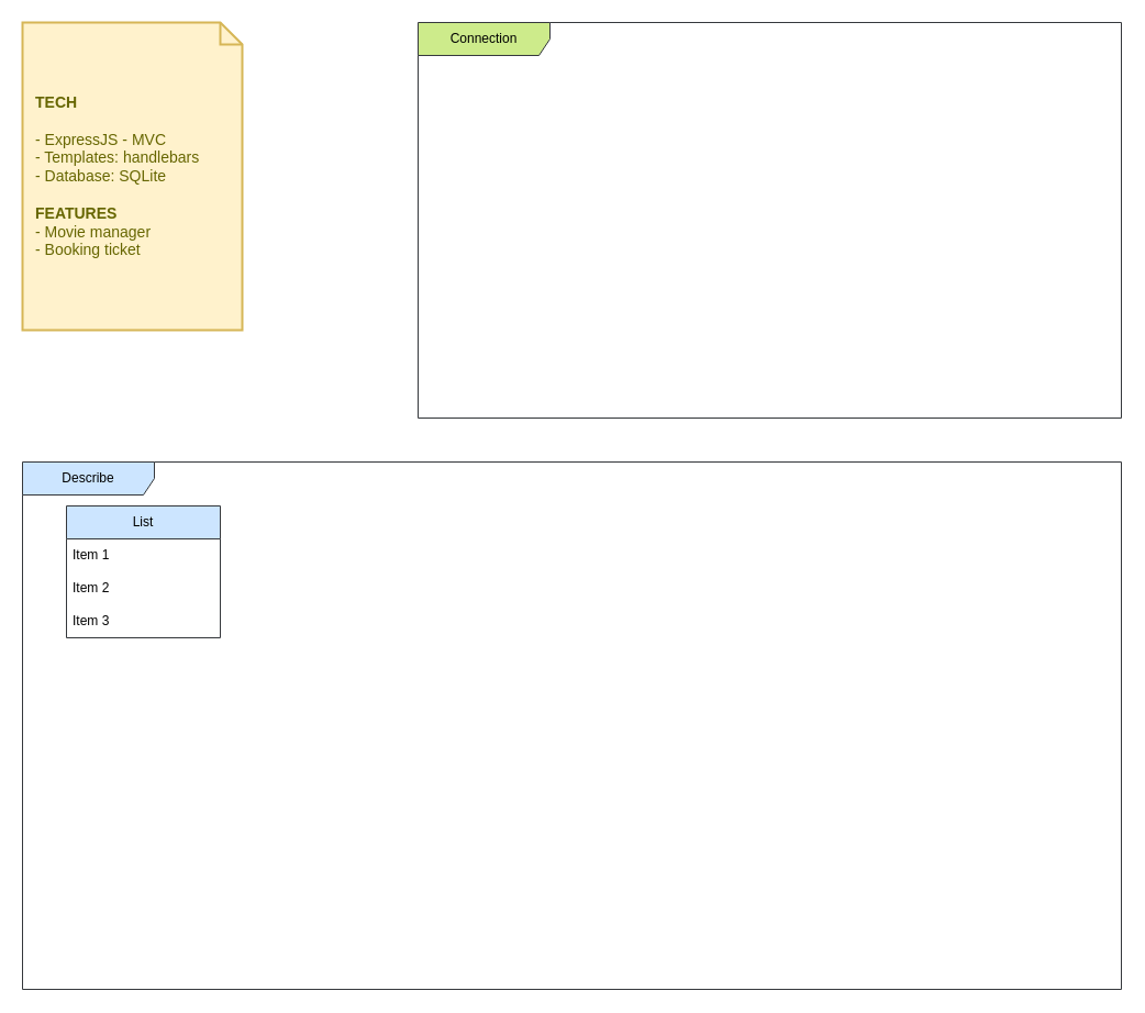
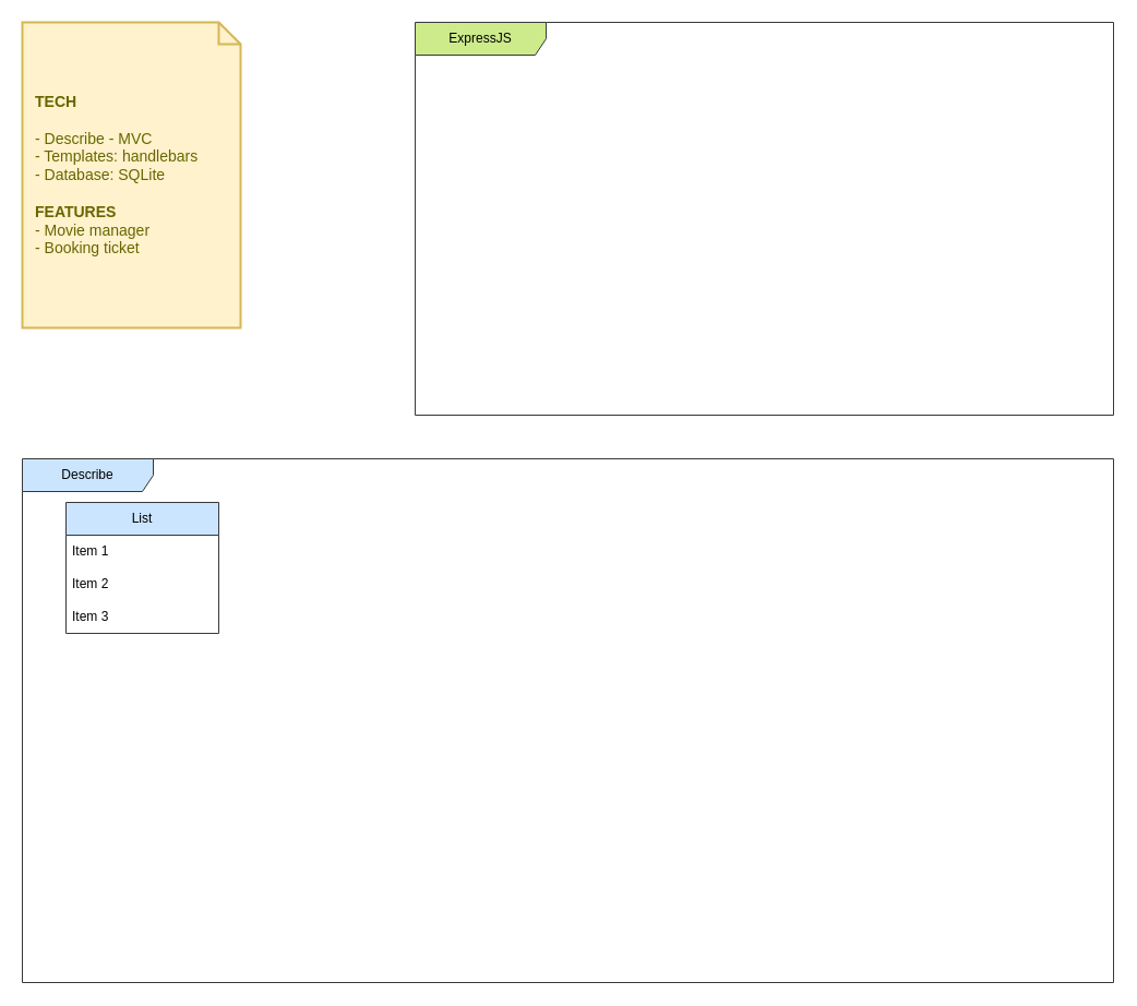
- <mxCell id="7" value="Connection" style="shape=umlFrame;whiteSpace=wrap;html=1;pointerEvents=0;fillColor=#cdeb8b;strokeColor=#36393d;width=120;height=30;" parent="1" vertex="1"><mxGeometry x="380" y="20" width="640" height="360" as="geometry" /></mxCell>
+ <mxCell id="7" value="ExpressJS" style="shape=umlFrame;whiteSpace=wrap;html=1;pointerEvents=0;fillColor=#cdeb8b;strokeColor=#36393d;width=120;height=30;" parent="1" vertex="1"><mxGeometry x="380" y="20" width="640" height="360" as="geometry" /></mxCell>
- <mxCell id="2" value="&lt;b&gt;TECH&lt;/b&gt;&lt;div&gt;&lt;b&gt;&lt;br&gt;&lt;/b&gt;&lt;div&gt;- ExpressJS - MVC&lt;/div&gt;&lt;div&gt;- Templates: handlebars&lt;/div&gt;&lt;div&gt;- Database: SQLite&lt;/div&gt;&lt;/div&gt;&lt;div&gt;&lt;br&gt;&lt;/div&gt;&lt;div&gt;&lt;b&gt;FEATURES&lt;/b&gt;&lt;/div&gt;&lt;div&gt;- Movie manager&lt;/div&gt;&lt;div&gt;- Booking ticket&lt;/div&gt;" style="shape=note;strokeWidth=2;fontSize=14;size=20;whiteSpace=wrap;html=1;fillColor=#fff2cc;strokeColor=#d6b656;fontColor=#666600;align=left;spacingLeft=10;" parent="1" vertex="1"><mxGeometry x="20" y="20" width="200" height="280" as="geometry" /></mxCell>
+ <mxCell id="2" value="&lt;b&gt;TECH&lt;/b&gt;&lt;div&gt;&lt;b&gt;&lt;br&gt;&lt;/b&gt;&lt;div&gt;- Describe - MVC&lt;/div&gt;&lt;div&gt;- Templates: handlebars&lt;/div&gt;&lt;div&gt;- Database: SQLite&lt;/div&gt;&lt;/div&gt;&lt;div&gt;&lt;br&gt;&lt;/div&gt;&lt;div&gt;&lt;b&gt;FEATURES&lt;/b&gt;&lt;/div&gt;&lt;div&gt;- Movie manager&lt;/div&gt;&lt;div&gt;- Booking ticket&lt;/div&gt;" style="shape=note;strokeWidth=2;fontSize=14;size=20;whiteSpace=wrap;html=1;fillColor=#fff2cc;strokeColor=#d6b656;fontColor=#666600;align=left;spacingLeft=10;" parent="1" vertex="1"><mxGeometry x="20" y="20" width="200" height="280" as="geometry" /></mxCell>
